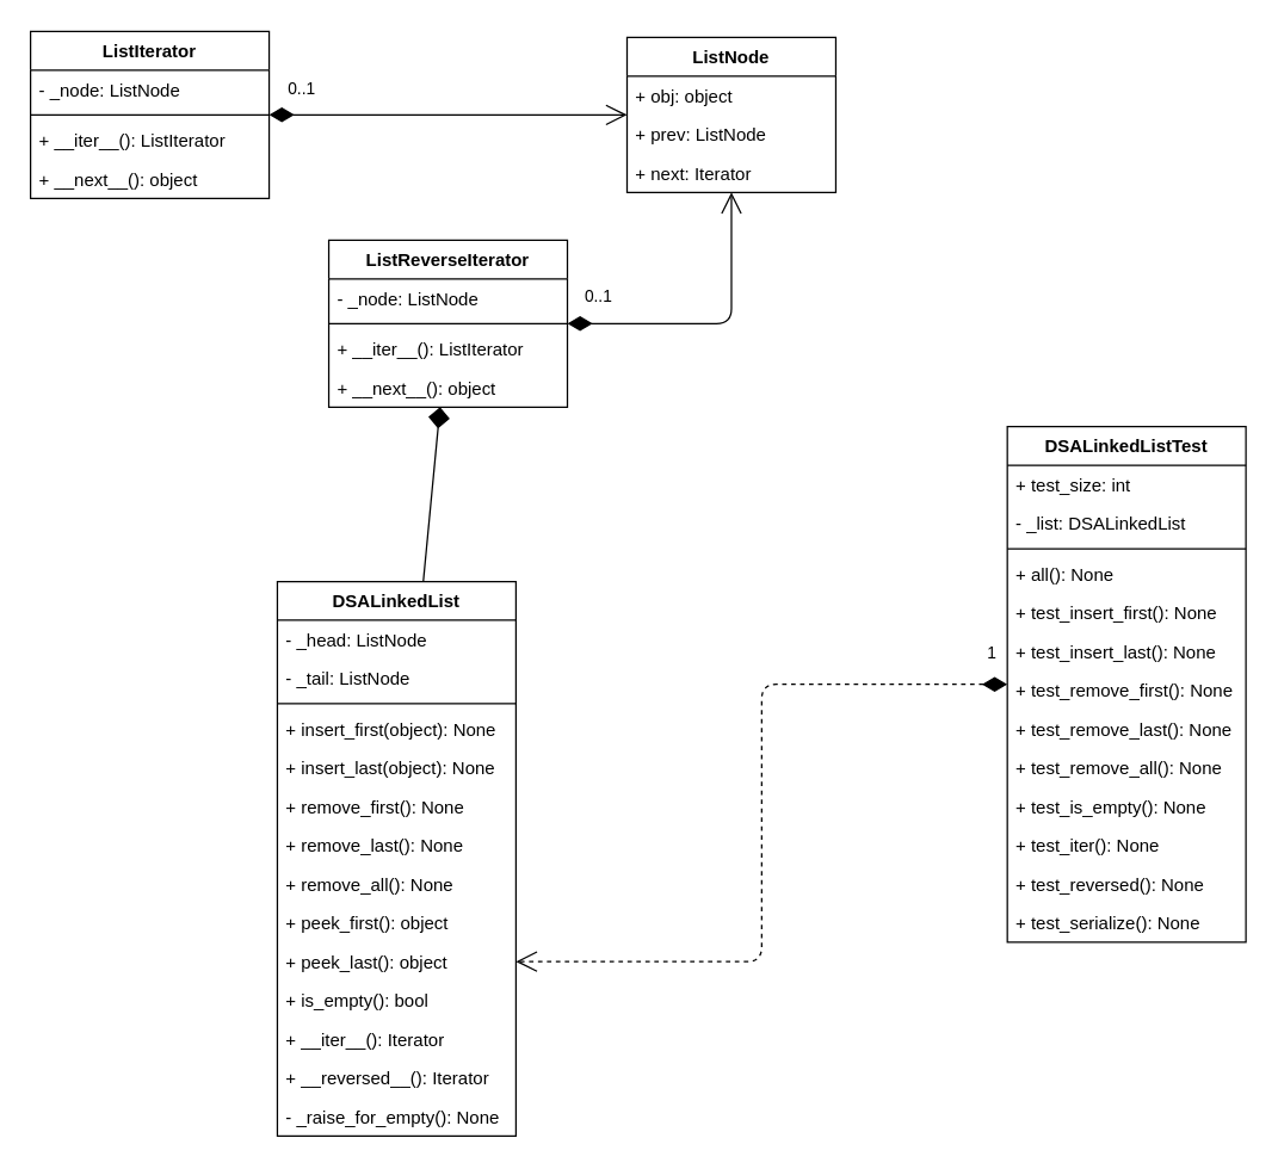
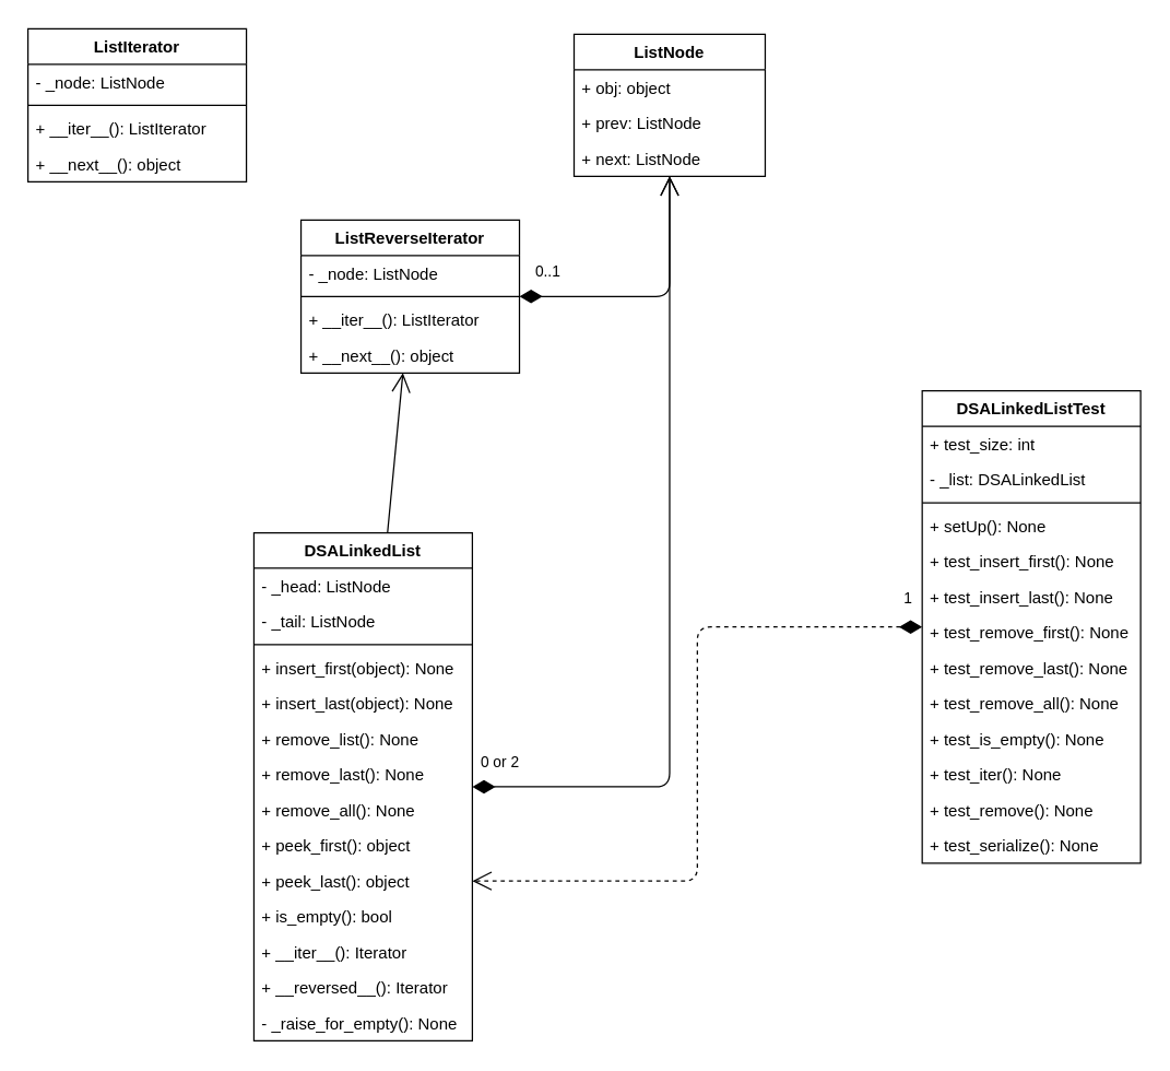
- <mxCell id="42" value="&lt;div&gt;0..1&lt;/div&gt;" style="endArrow=open;html=1;endSize=12;startArrow=diamondThin;startSize=14;startFill=1;edgeStyle=orthogonalEdgeStyle;align=left;verticalAlign=bottom;" edge="1" parent="1" source="37" target="2"><mxGeometry x="-0.917" y="9" relative="1" as="geometry"><mxPoint x="40" y="787" as="sourcePoint" /><mxPoint x="200" y="787" as="targetPoint" /><mxPoint x="1" as="offset" /></mxGeometry></mxCell>
- <mxCell id="5" value="+ next: Iterator" style="text;strokeColor=none;fillColor=none;align=left;verticalAlign=top;spacingLeft=4;spacingRight=4;overflow=hidden;rotatable=0;points=[[0,0.5],[1,0.5]];portConstraint=eastwest;" vertex="1" parent="2"><mxGeometry y="78" width="140" height="26" as="geometry" /></mxCell>
+ <mxCell id="5" value="+ next: ListNode" style="text;strokeColor=none;fillColor=none;align=left;verticalAlign=top;spacingLeft=4;spacingRight=4;overflow=hidden;rotatable=0;points=[[0,0.5],[1,0.5]];portConstraint=eastwest;" vertex="1" parent="2"><mxGeometry y="78" width="140" height="26" as="geometry" /></mxCell>
- <mxCell id="49" value="" style="endArrow=diamond;endFill=1;endSize=12;html=1;" edge="1" parent="1" source="6" target="43"><mxGeometry width="160" relative="1" as="geometry"><mxPoint x="40" y="787" as="sourcePoint" /><mxPoint x="200" y="787" as="targetPoint" /></mxGeometry></mxCell>
+ <mxCell id="49" value="" style="endArrow=open;endFill=1;endSize=12;html=1;" edge="1" parent="1" source="6" target="43"><mxGeometry width="160" relative="1" as="geometry"><mxPoint x="40" y="787" as="sourcePoint" /><mxPoint x="200" y="787" as="targetPoint" /></mxGeometry></mxCell>
- <mxCell id="26" value="+ all(): None" style="text;strokeColor=none;fillColor=none;align=left;verticalAlign=top;spacingLeft=4;spacingRight=4;overflow=hidden;rotatable=0;points=[[0,0.5],[1,0.5]];portConstraint=eastwest;" vertex="1" parent="22"><mxGeometry y="86" width="160" height="26" as="geometry" /></mxCell>
+ <mxCell id="26" value="+ setUp(): None" style="text;strokeColor=none;fillColor=none;align=left;verticalAlign=top;spacingLeft=4;spacingRight=4;overflow=hidden;rotatable=0;points=[[0,0.5],[1,0.5]];portConstraint=eastwest;" vertex="1" parent="22"><mxGeometry y="86" width="160" height="26" as="geometry" /></mxCell>
+ <mxCell id="21" value="0 or 2" style="endArrow=open;html=1;endSize=12;startArrow=diamondThin;startSize=14;startFill=1;edgeStyle=orthogonalEdgeStyle;align=left;verticalAlign=bottom;" edge="1" parent="1" source="6" target="2"><mxGeometry x="-0.482" y="140" relative="1" as="geometry"><mxPoint x="185.5" y="786.5" as="sourcePoint" /><mxPoint x="345.5" y="786.5" as="targetPoint" /><mxPoint as="offset" /></mxGeometry></mxCell>
- <mxCell id="12" value="+ remove_first(): None" style="text;strokeColor=none;fillColor=none;align=left;verticalAlign=top;spacingLeft=4;spacingRight=4;overflow=hidden;rotatable=0;points=[[0,0.5],[1,0.5]];portConstraint=eastwest;" vertex="1" parent="6"><mxGeometry y="138" width="160" height="26" as="geometry" /></mxCell>
+ <mxCell id="12" value="+ remove_list(): None" style="text;strokeColor=none;fillColor=none;align=left;verticalAlign=top;spacingLeft=4;spacingRight=4;overflow=hidden;rotatable=0;points=[[0,0.5],[1,0.5]];portConstraint=eastwest;" vertex="1" parent="6"><mxGeometry y="138" width="160" height="26" as="geometry" /></mxCell>
- <mxCell id="34" value="+ test_reversed(): None" style="text;strokeColor=none;fillColor=none;align=left;verticalAlign=top;spacingLeft=4;spacingRight=4;overflow=hidden;rotatable=0;points=[[0,0.5],[1,0.5]];portConstraint=eastwest;" vertex="1" parent="22"><mxGeometry y="294" width="160" height="26" as="geometry" /></mxCell>
+ <mxCell id="34" value="+ test_remove(): None" style="text;strokeColor=none;fillColor=none;align=left;verticalAlign=top;spacingLeft=4;spacingRight=4;overflow=hidden;rotatable=0;points=[[0,0.5],[1,0.5]];portConstraint=eastwest;" vertex="1" parent="22"><mxGeometry y="294" width="160" height="26" as="geometry" /></mxCell>
